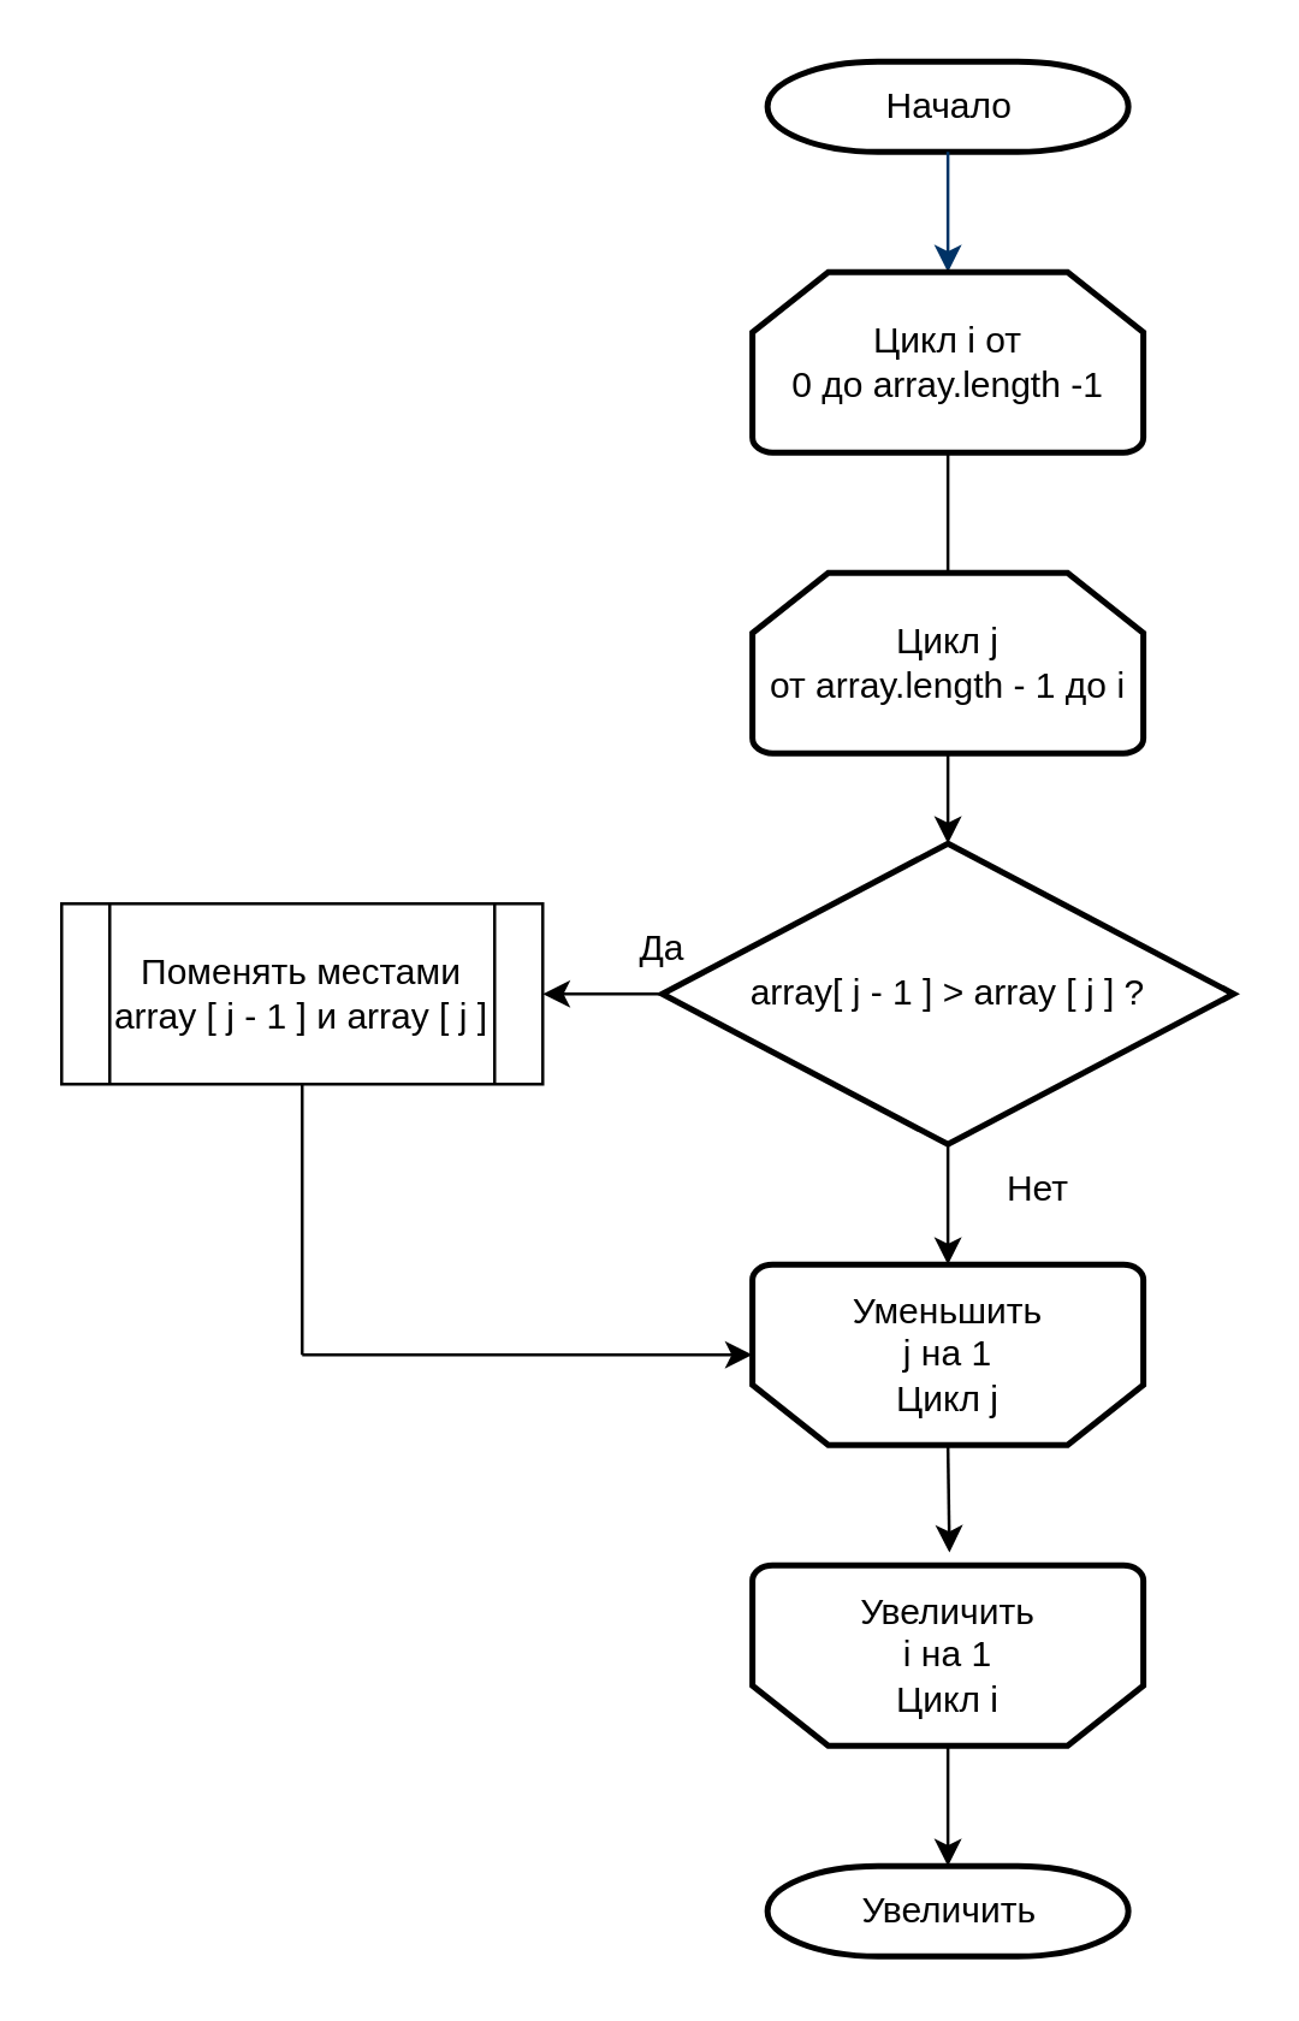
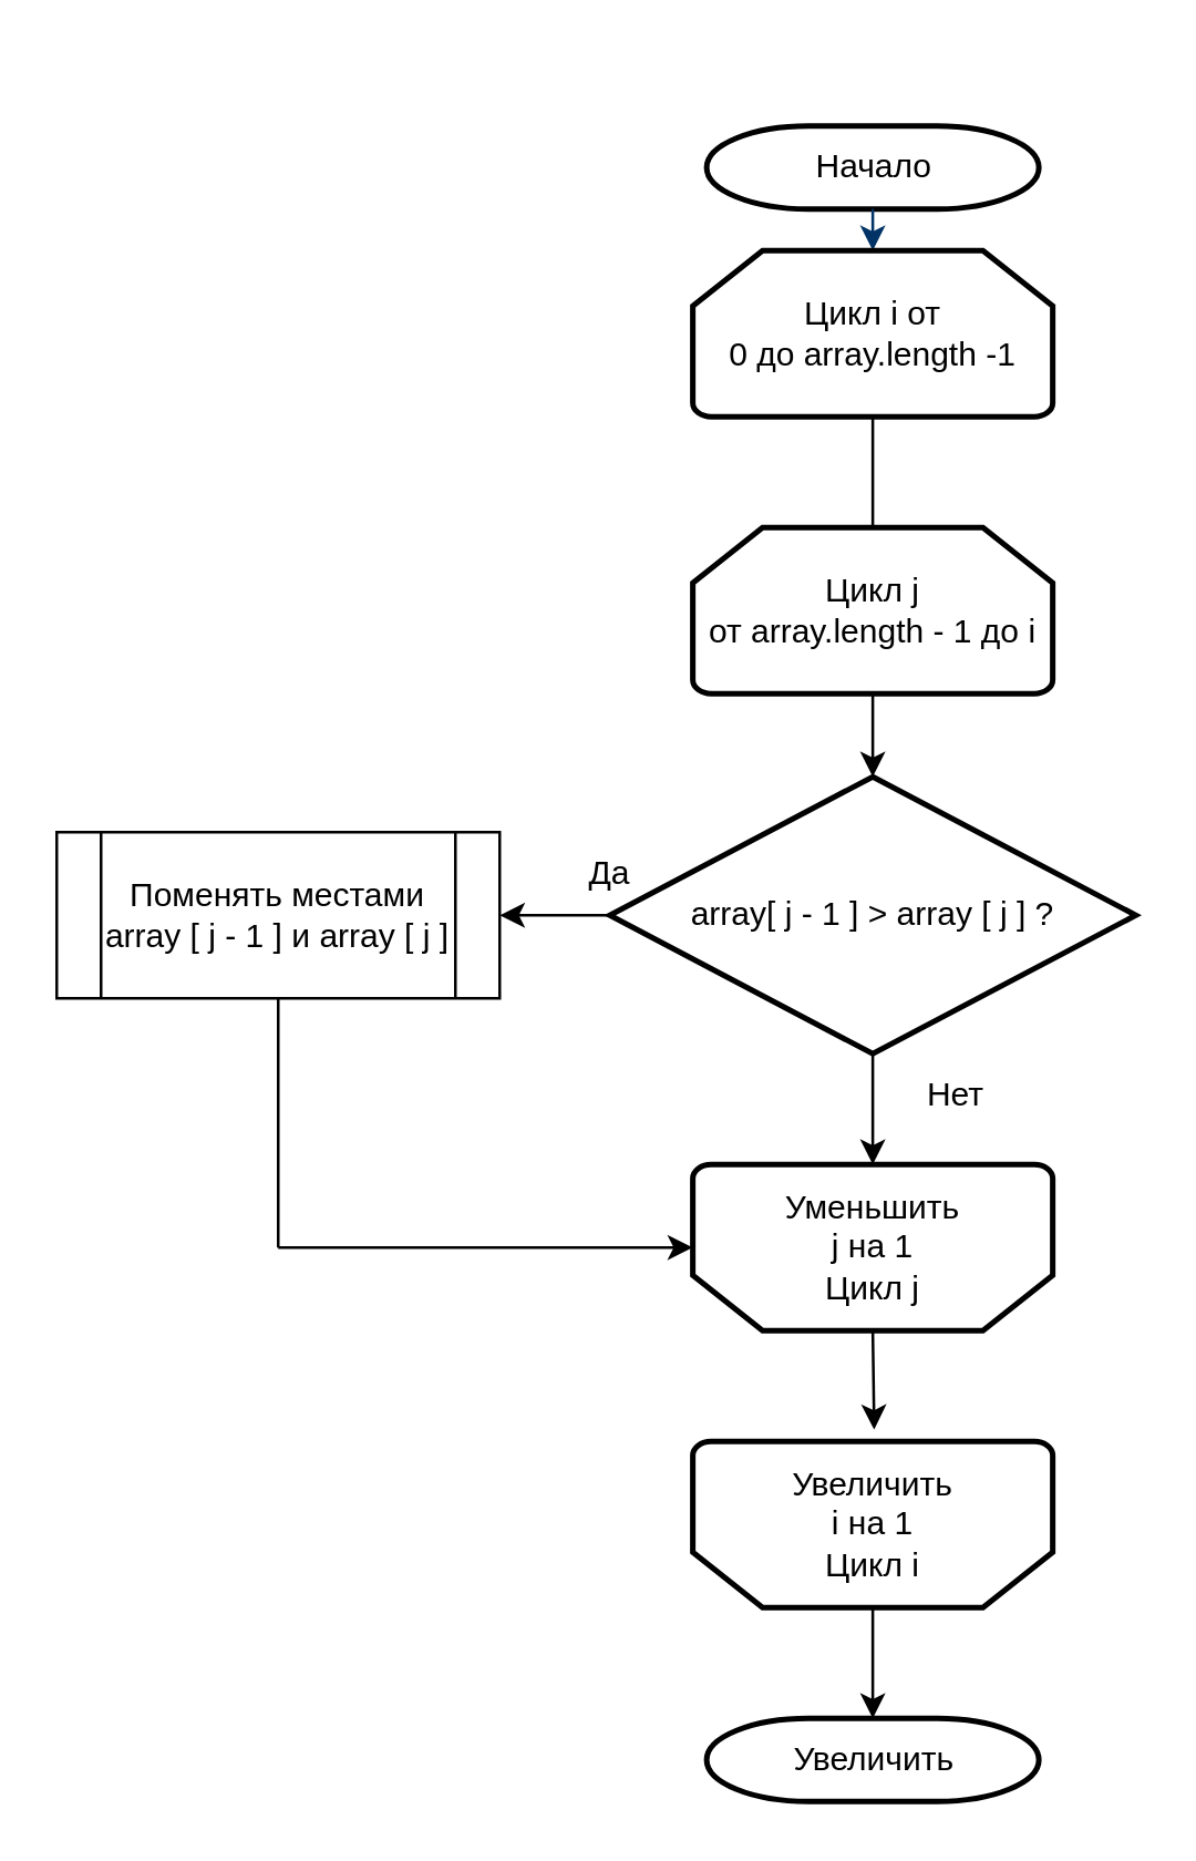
- <mxCell id="2" value="Начало" style="shape=mxgraph.flowchart.terminator;strokeWidth=2;gradientColor=none;gradientDirection=north;fontStyle=0;html=1;" parent="1" vertex="1"><mxGeometry x="254.75" y="20" width="120" height="30" as="geometry" /></mxCell>
+ <mxCell id="2" value="Начало" style="shape=mxgraph.flowchart.terminator;strokeWidth=2;gradientColor=none;gradientDirection=north;fontStyle=0;html=1;" parent="1" vertex="1"><mxGeometry x="254.75" y="45" width="120" height="30" as="geometry" /></mxCell>
